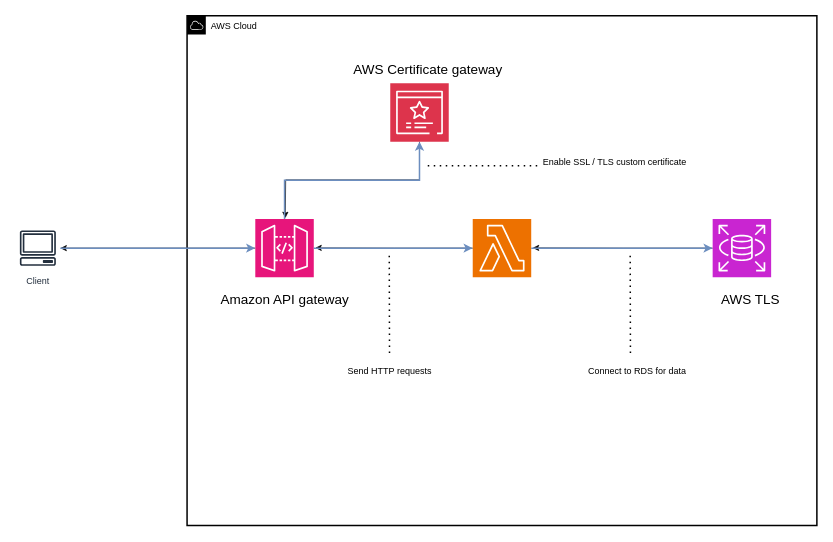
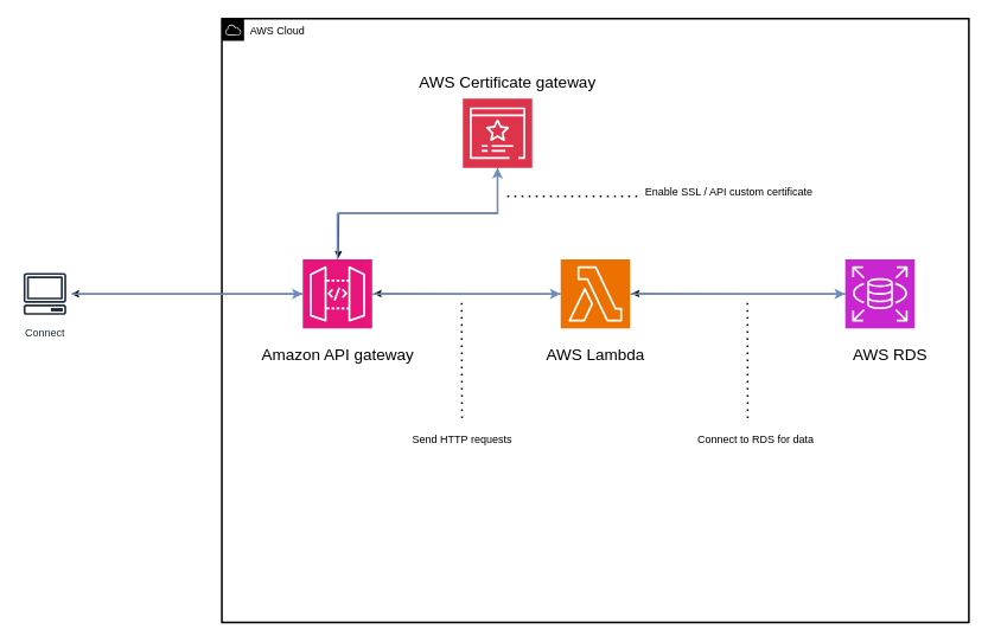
- <mxCell id="21" value="Enable SSL / TLS custom certificate" style="text;html=1;align=center;verticalAlign=middle;whiteSpace=wrap;rounded=0;" vertex="1" parent="1"><mxGeometry x="719" y="200" width="201" height="30" as="geometry" /></mxCell>
+ <mxCell id="21" value="Enable SSL / API custom certificate" style="text;html=1;align=center;verticalAlign=middle;whiteSpace=wrap;rounded=0;" vertex="1" parent="1"><mxGeometry x="719" y="200" width="201" height="30" as="geometry" /></mxCell>
- <mxCell id="3" value="Client" style="sketch=0;outlineConnect=0;fontColor=#232F3E;gradientColor=none;strokeColor=#232F3E;fillColor=#ffffff;dashed=0;verticalLabelPosition=bottom;verticalAlign=top;align=center;html=1;fontSize=12;fontStyle=0;aspect=fixed;shape=mxgraph.aws4.resourceIcon;resIcon=mxgraph.aws4.client;" vertex="1" parent="1"><mxGeometry x="20" y="300" width="60" height="60" as="geometry" /></mxCell>
+ <mxCell id="3" value="Connect" style="sketch=0;outlineConnect=0;fontColor=#232F3E;gradientColor=none;strokeColor=#232F3E;fillColor=#ffffff;dashed=0;verticalLabelPosition=bottom;verticalAlign=top;align=center;html=1;fontSize=12;fontStyle=0;aspect=fixed;shape=mxgraph.aws4.resourceIcon;resIcon=mxgraph.aws4.client;" vertex="1" parent="1"><mxGeometry x="20" y="300" width="60" height="60" as="geometry" /></mxCell>
+ <mxCell id="13" value="&lt;font style=&quot;font-size: 18px; font-weight: normal;&quot;&gt;AWS Lambda&lt;/font&gt;" style="text;strokeColor=none;fillColor=none;html=1;fontSize=24;fontStyle=1;verticalAlign=middle;align=center;" vertex="1" parent="1"><mxGeometry x="619" y="377" width="100" height="40" as="geometry" /></mxCell>
- <mxCell id="14" value="&lt;font style=&quot;font-size: 18px; font-weight: normal;&quot;&gt;AWS TLS&lt;/font&gt;" style="text;strokeColor=none;fillColor=none;html=1;fontSize=24;fontStyle=1;verticalAlign=middle;align=center;" vertex="1" parent="1"><mxGeometry x="950" y="377" width="100" height="40" as="geometry" /></mxCell>
+ <mxCell id="14" value="&lt;font style=&quot;font-size: 18px; font-weight: normal;&quot;&gt;AWS RDS&lt;/font&gt;" style="text;strokeColor=none;fillColor=none;html=1;fontSize=24;fontStyle=1;verticalAlign=middle;align=center;" vertex="1" parent="1"><mxGeometry x="950" y="377" width="100" height="40" as="geometry" /></mxCell>
